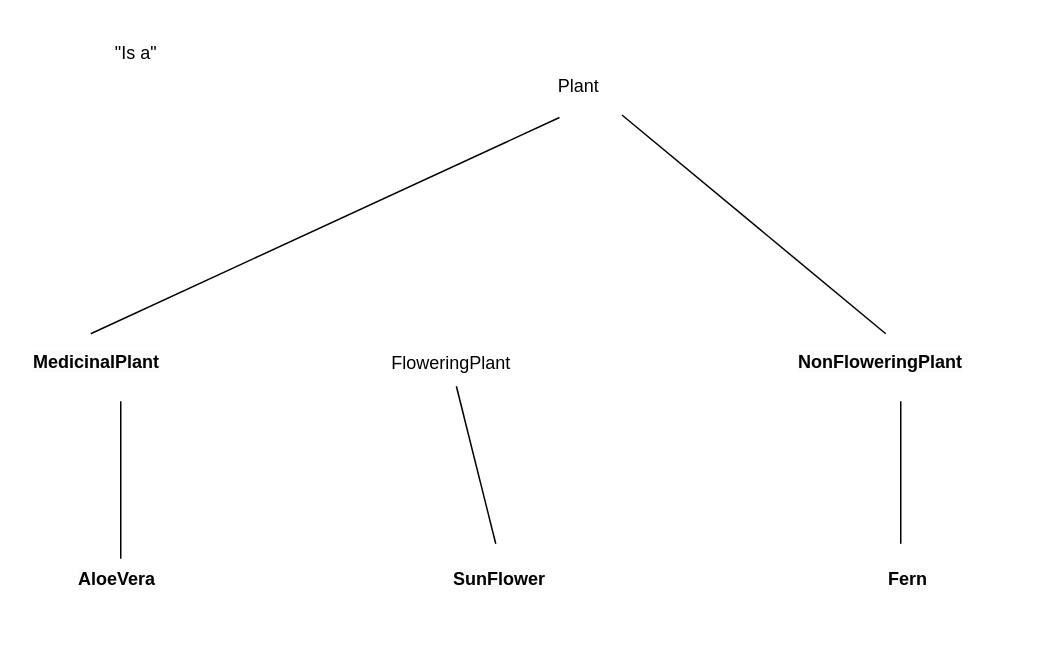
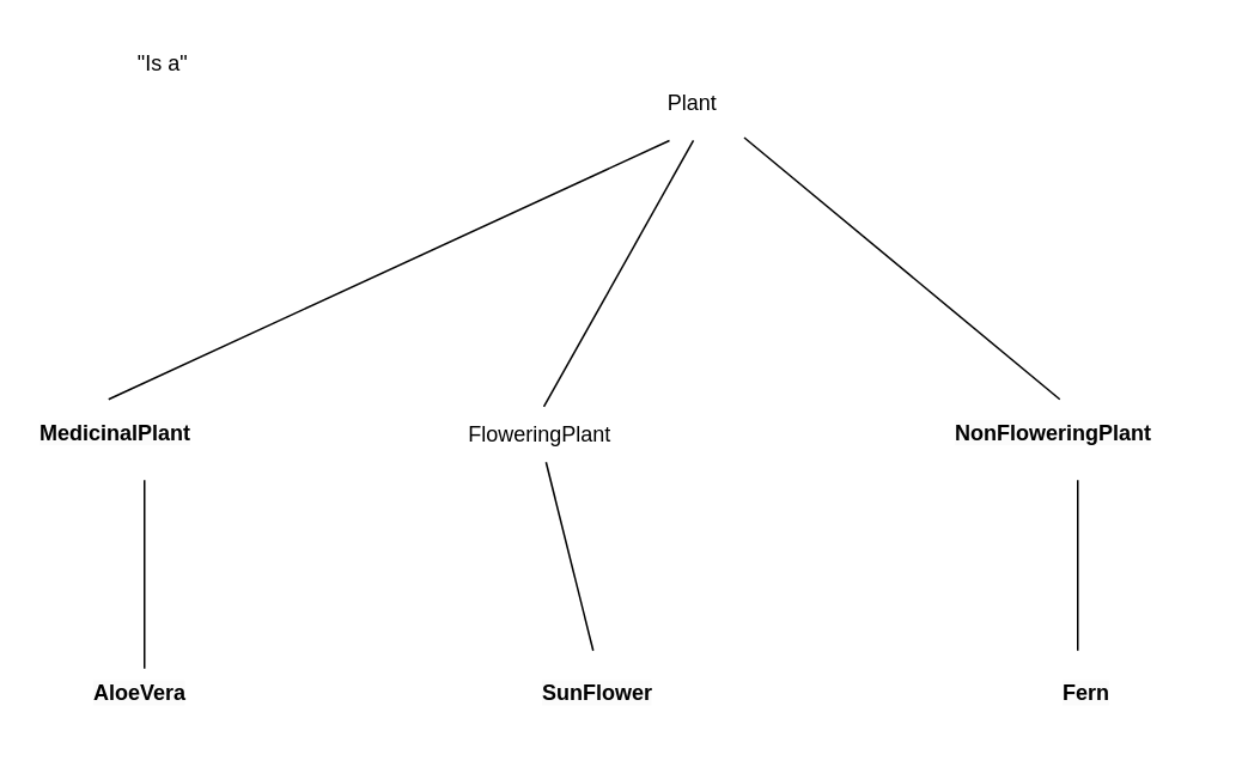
+ <mxCell id="13" value="" style="endArrow=none;html=1;rounded=0;entryX=0.517;entryY=1.194;entryDx=0;entryDy=0;entryPerimeter=0;exitX=0.525;exitY=-0.028;exitDx=0;exitDy=0;exitPerimeter=0;" edge="1" parent="1" source="3" target="2"><mxGeometry width="50" height="50" relative="1" as="geometry"><mxPoint x="320" y="222" as="sourcePoint" /><mxPoint x="370" y="172" as="targetPoint" /></mxGeometry></mxCell>
